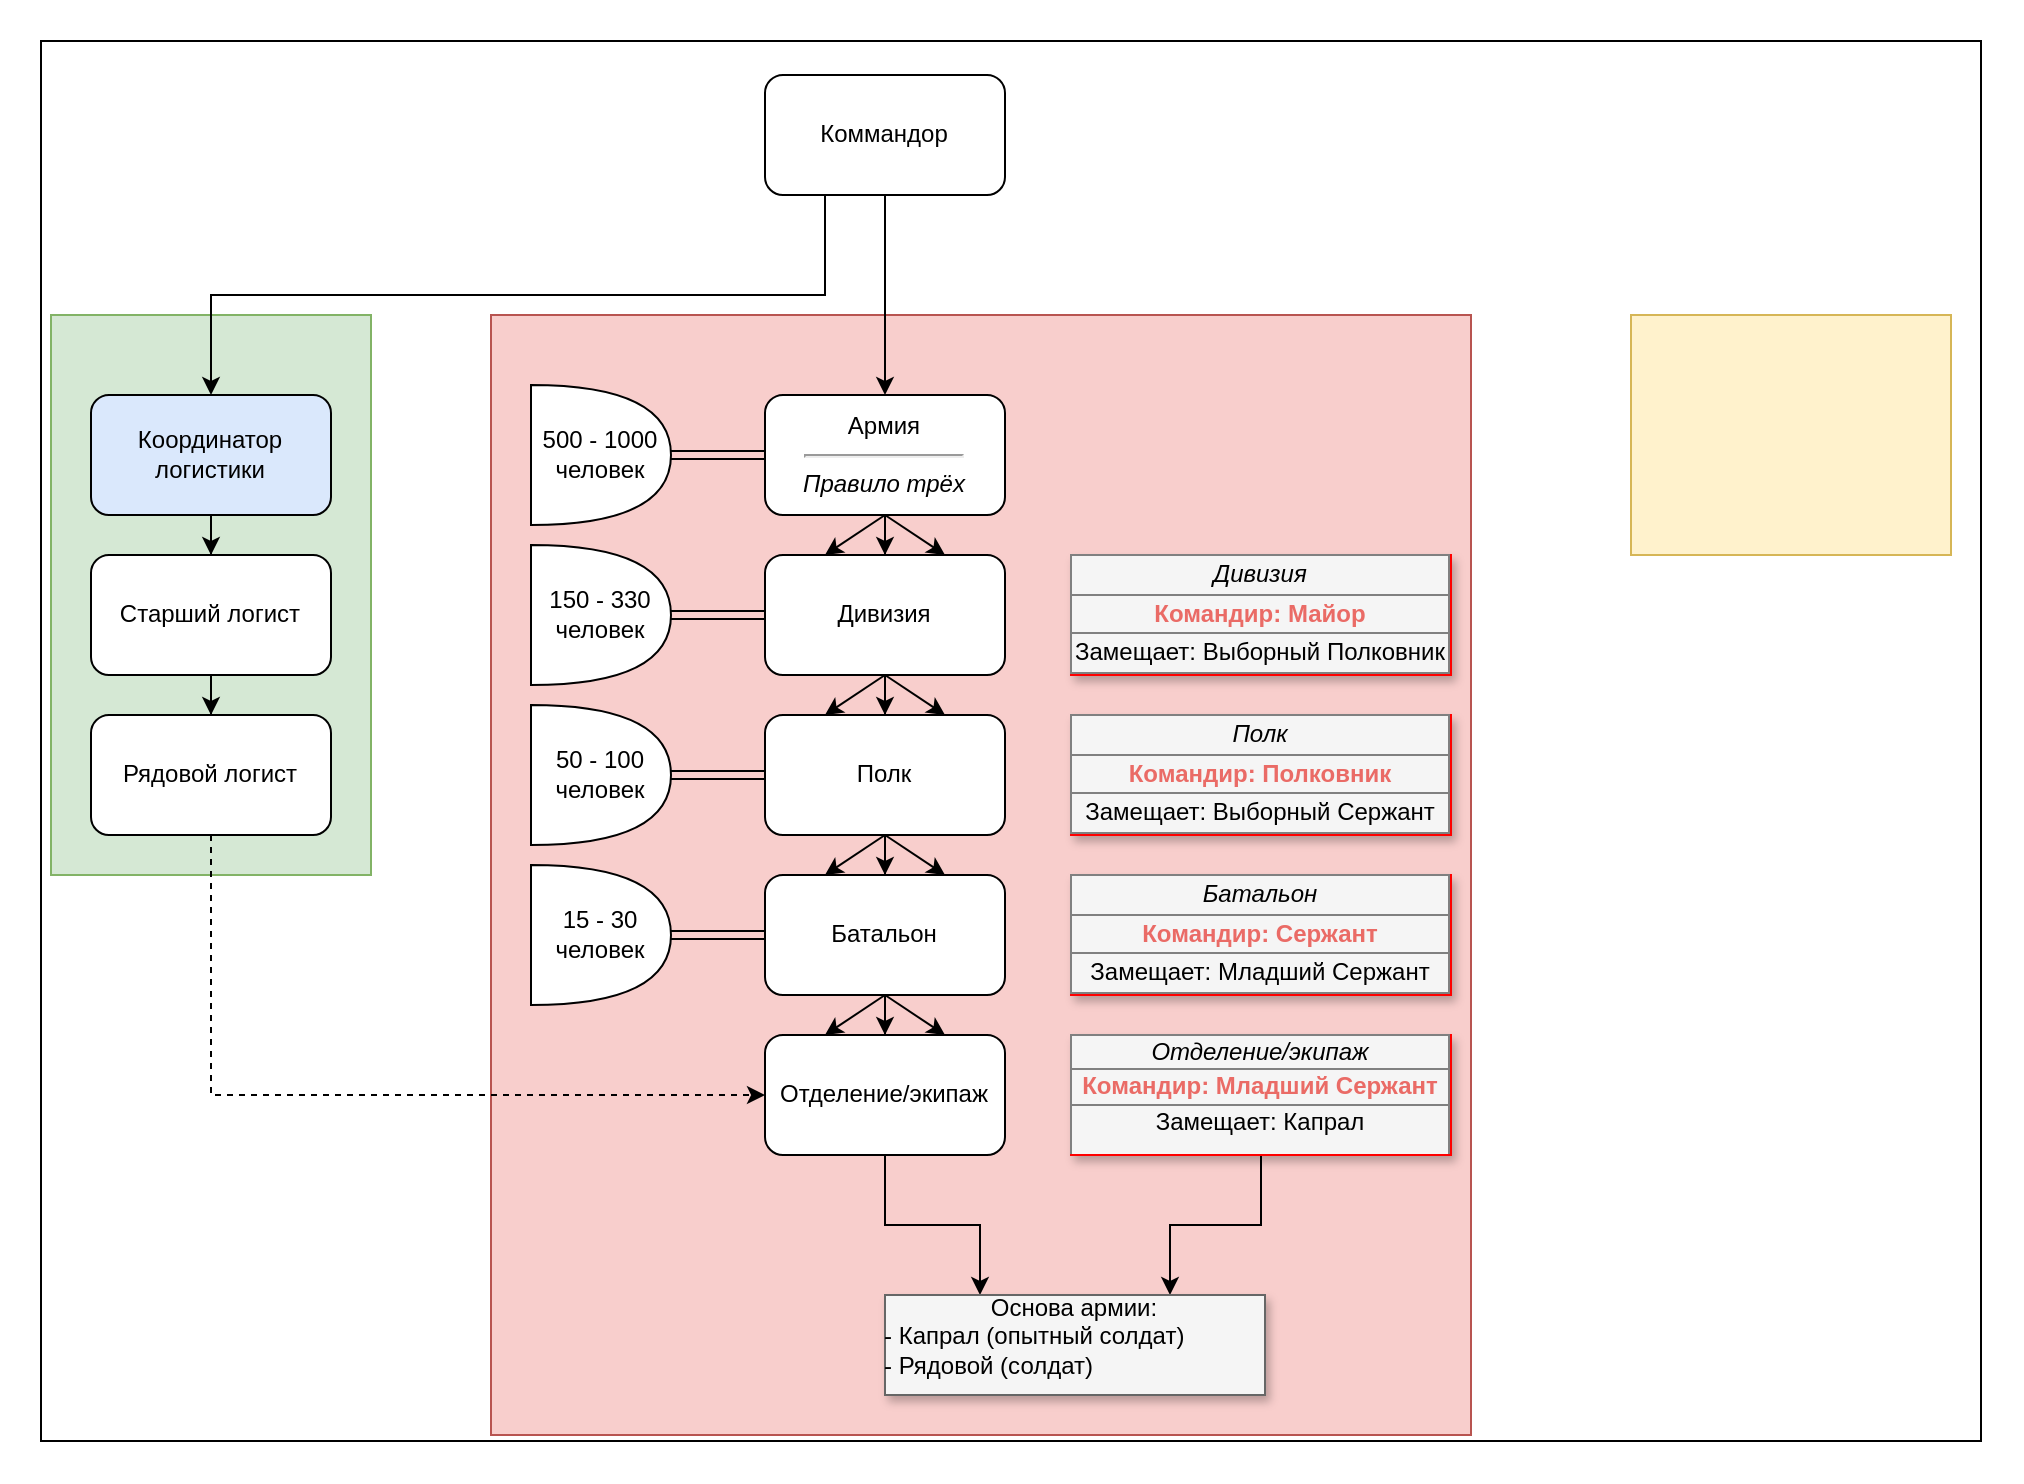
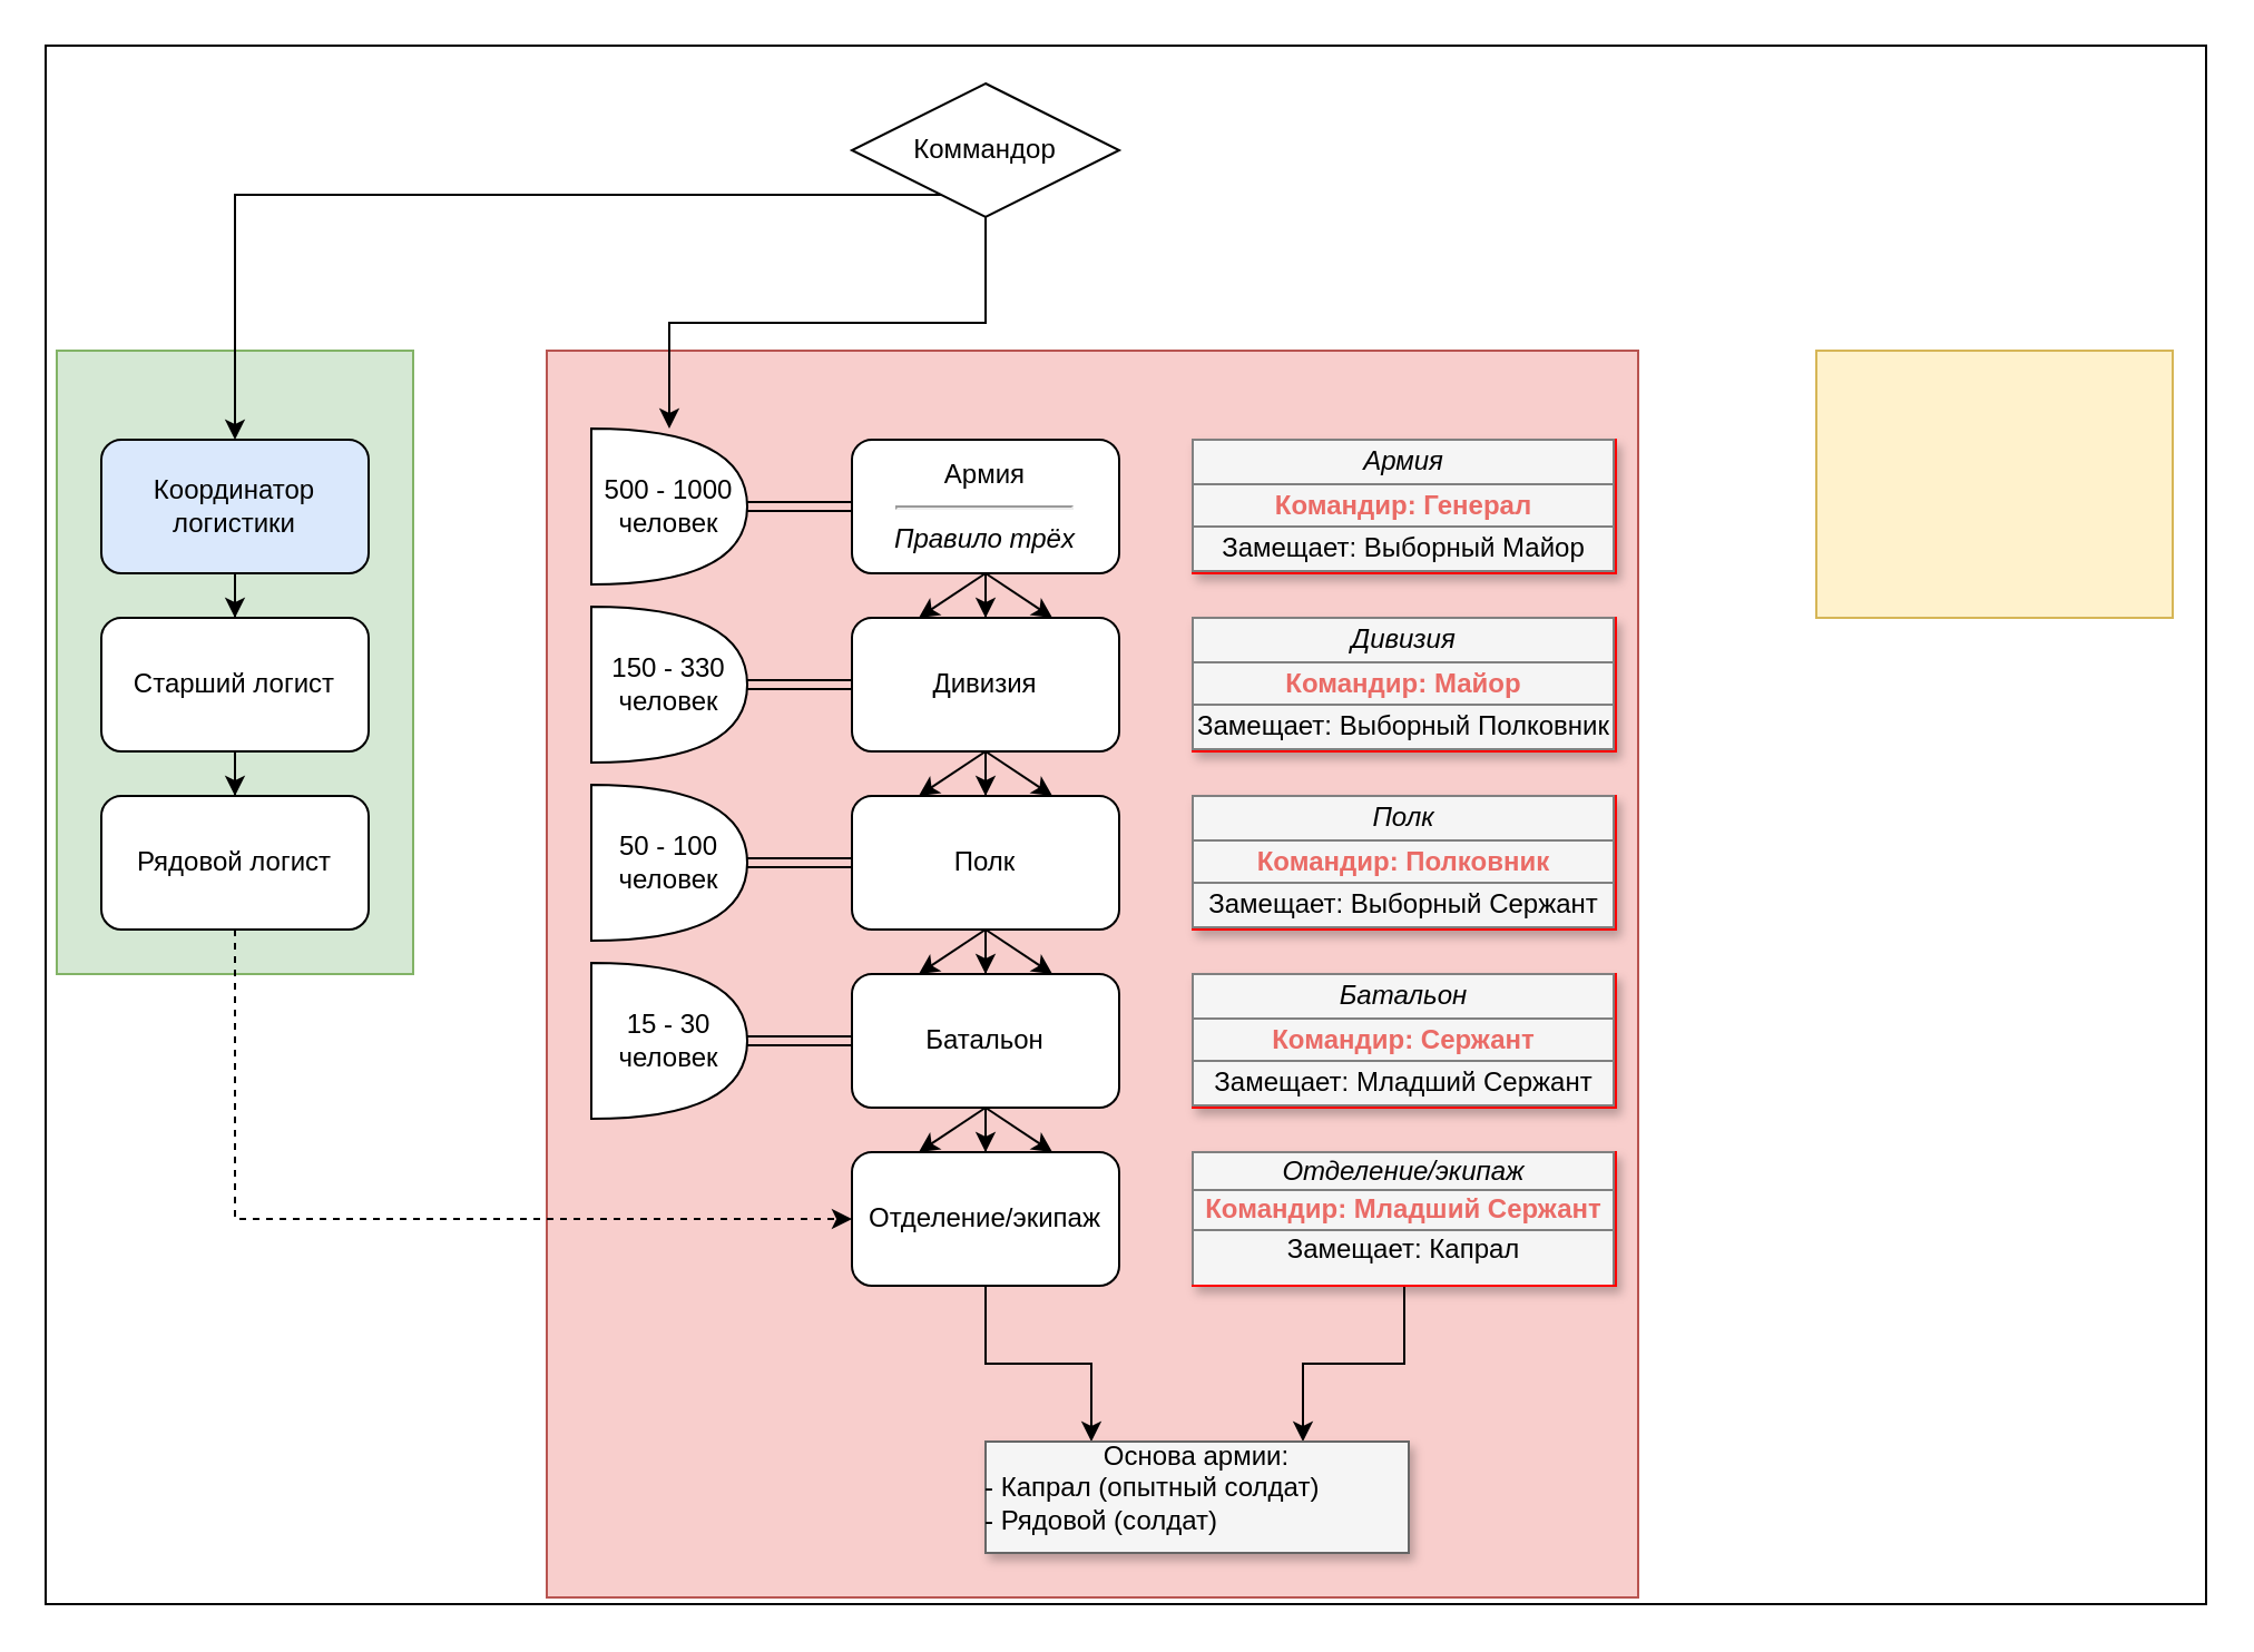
- <mxCell id="9" value="Коммандор" style="rounded=1;whiteSpace=wrap;html=1;" vertex="1" parent="1"><mxGeometry x="382" y="37" width="120" height="60" as="geometry" /></mxCell>
+ <mxCell id="9" value="Коммандор" style="rhombus;whiteSpace=wrap;html=1;" vertex="1" parent="1"><mxGeometry x="382" y="37" width="120" height="60" as="geometry" /></mxCell>
- <mxCell id="8" style="edgeStyle=orthogonalEdgeStyle;rounded=0;orthogonalLoop=1;jettySize=auto;html=1;exitX=0.5;exitY=1;exitDx=0;exitDy=0;" edge="1" parent="1" source="9" target="15"><mxGeometry relative="1" as="geometry" /></mxCell>
+ <mxCell id="8" style="edgeStyle=orthogonalEdgeStyle;rounded=0;orthogonalLoop=1;jettySize=auto;html=1;exitX=0.5;exitY=1;exitDx=0;exitDy=0;" edge="1" parent="1" source="9" target="41"><mxGeometry relative="1" as="geometry" /></mxCell>
+ <mxCell id="6" value="&lt;table border=&quot;1&quot; width=&quot;100%&quot; style=&quot;width: 100% ; height: 100% ; border-collapse: collapse&quot;&gt;&lt;tbody&gt;&lt;tr&gt;&lt;td colspan=&quot;2&quot; align=&quot;center&quot;&gt;&lt;font style=&quot;font-size: 12px;&quot;&gt;&lt;i&gt;Армия&lt;/i&gt;&lt;/font&gt;&lt;/td&gt;&lt;/tr&gt;&lt;tr&gt;&lt;td align=&quot;center&quot;&gt;&lt;font color=&quot;#ea6b66&quot;&gt;&lt;b&gt;Командир: Генерал&lt;/b&gt;&lt;/font&gt;&lt;/td&gt;&lt;/tr&gt;&lt;tr&gt;&lt;td align=&quot;center&quot;&gt;Замещает: Выборный Майор&lt;/td&gt;&lt;/tr&gt;&lt;/tbody&gt;&lt;/table&gt;" style="text;html=1;strokeColor=#FF0000;fillColor=#f5f5f5;overflow=fill;rounded=0;shadow=1;fontSize=12;align=center;" parent="1" vertex="1"><mxGeometry x="535" y="197" width="190" height="60" as="geometry" /></mxCell>
